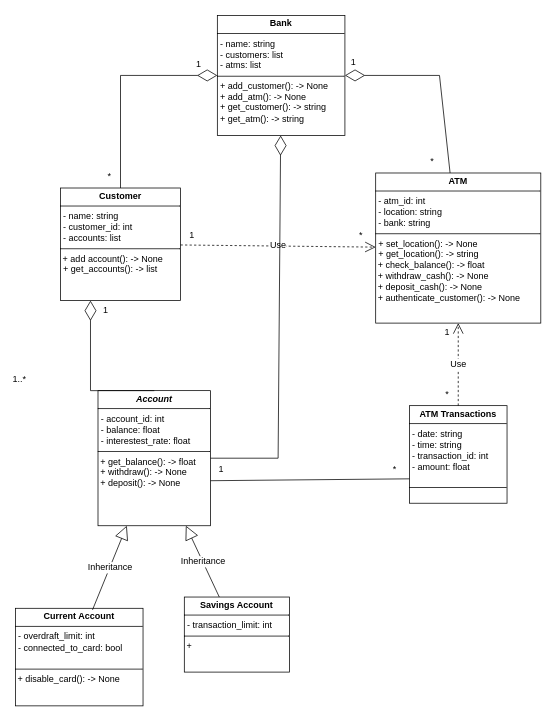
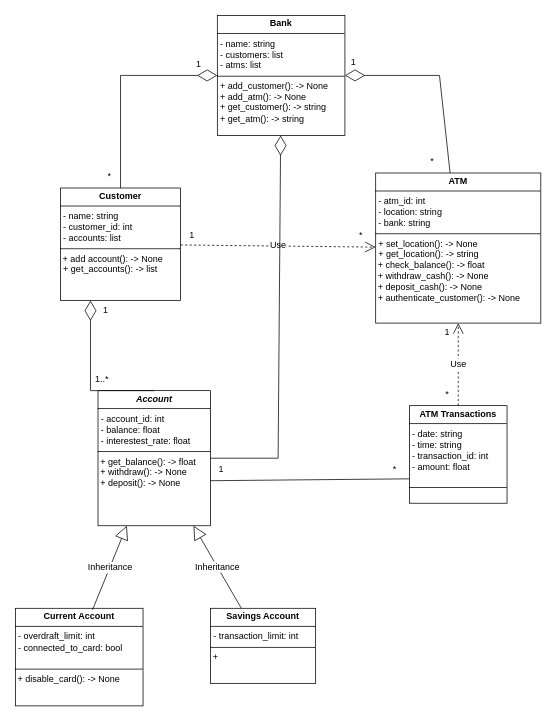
- <mxCell id="22" value="1..*" style="text;html=1;align=center;verticalAlign=middle;resizable=0;points=[];autosize=1;strokeColor=none;fillColor=none;fontFamily=Helvetica;fontSize=12;fontColor=default;" parent="1" vertex="1"><mxGeometry x="5" y="490" width="40" height="30" as="geometry" /></mxCell>
+ <mxCell id="22" value="1..*" style="text;html=1;align=center;verticalAlign=middle;resizable=0;points=[];autosize=1;strokeColor=none;fillColor=none;fontFamily=Helvetica;fontSize=12;fontColor=default;" parent="1" vertex="1"><mxGeometry x="115" y="490" width="40" height="30" as="geometry" /></mxCell>
- <mxCell id="8" value="&lt;p style=&quot;margin:0px;margin-top:4px;text-align:center;&quot;&gt;&lt;b&gt;Savings Account&lt;/b&gt;&lt;/p&gt;&lt;hr size=&quot;1&quot; style=&quot;border-style:solid;&quot;&gt;&lt;p style=&quot;margin:0px;margin-left:4px;&quot;&gt;- transaction_limit: int&lt;/p&gt;&lt;hr size=&quot;1&quot; style=&quot;border-style:solid;&quot;&gt;&amp;nbsp;+&lt;p style=&quot;margin:0px;margin-left:4px;&quot;&gt;&lt;br&gt;&lt;/p&gt;" style="verticalAlign=top;align=left;overflow=fill;html=1;whiteSpace=wrap;fontFamily=Helvetica;fontSize=12;fontColor=default;autosize=1;resizable=0;fillColor=none;gradientColor=none;" parent="1" vertex="1"><mxGeometry x="245" y="795" width="140" height="100" as="geometry" /></mxCell>
+ <mxCell id="8" value="&lt;p style=&quot;margin:0px;margin-top:4px;text-align:center;&quot;&gt;&lt;b&gt;Savings Account&lt;/b&gt;&lt;/p&gt;&lt;hr size=&quot;1&quot; style=&quot;border-style:solid;&quot;&gt;&lt;p style=&quot;margin:0px;margin-left:4px;&quot;&gt;- transaction_limit: int&lt;/p&gt;&lt;hr size=&quot;1&quot; style=&quot;border-style:solid;&quot;&gt;&amp;nbsp;+&lt;p style=&quot;margin:0px;margin-left:4px;&quot;&gt;&lt;br&gt;&lt;/p&gt;" style="verticalAlign=top;align=left;overflow=fill;html=1;whiteSpace=wrap;fontFamily=Helvetica;fontSize=12;fontColor=default;autosize=1;resizable=0;fillColor=none;gradientColor=none;" parent="1" vertex="1"><mxGeometry x="280" y="810" width="140" height="100" as="geometry" /></mxCell>
